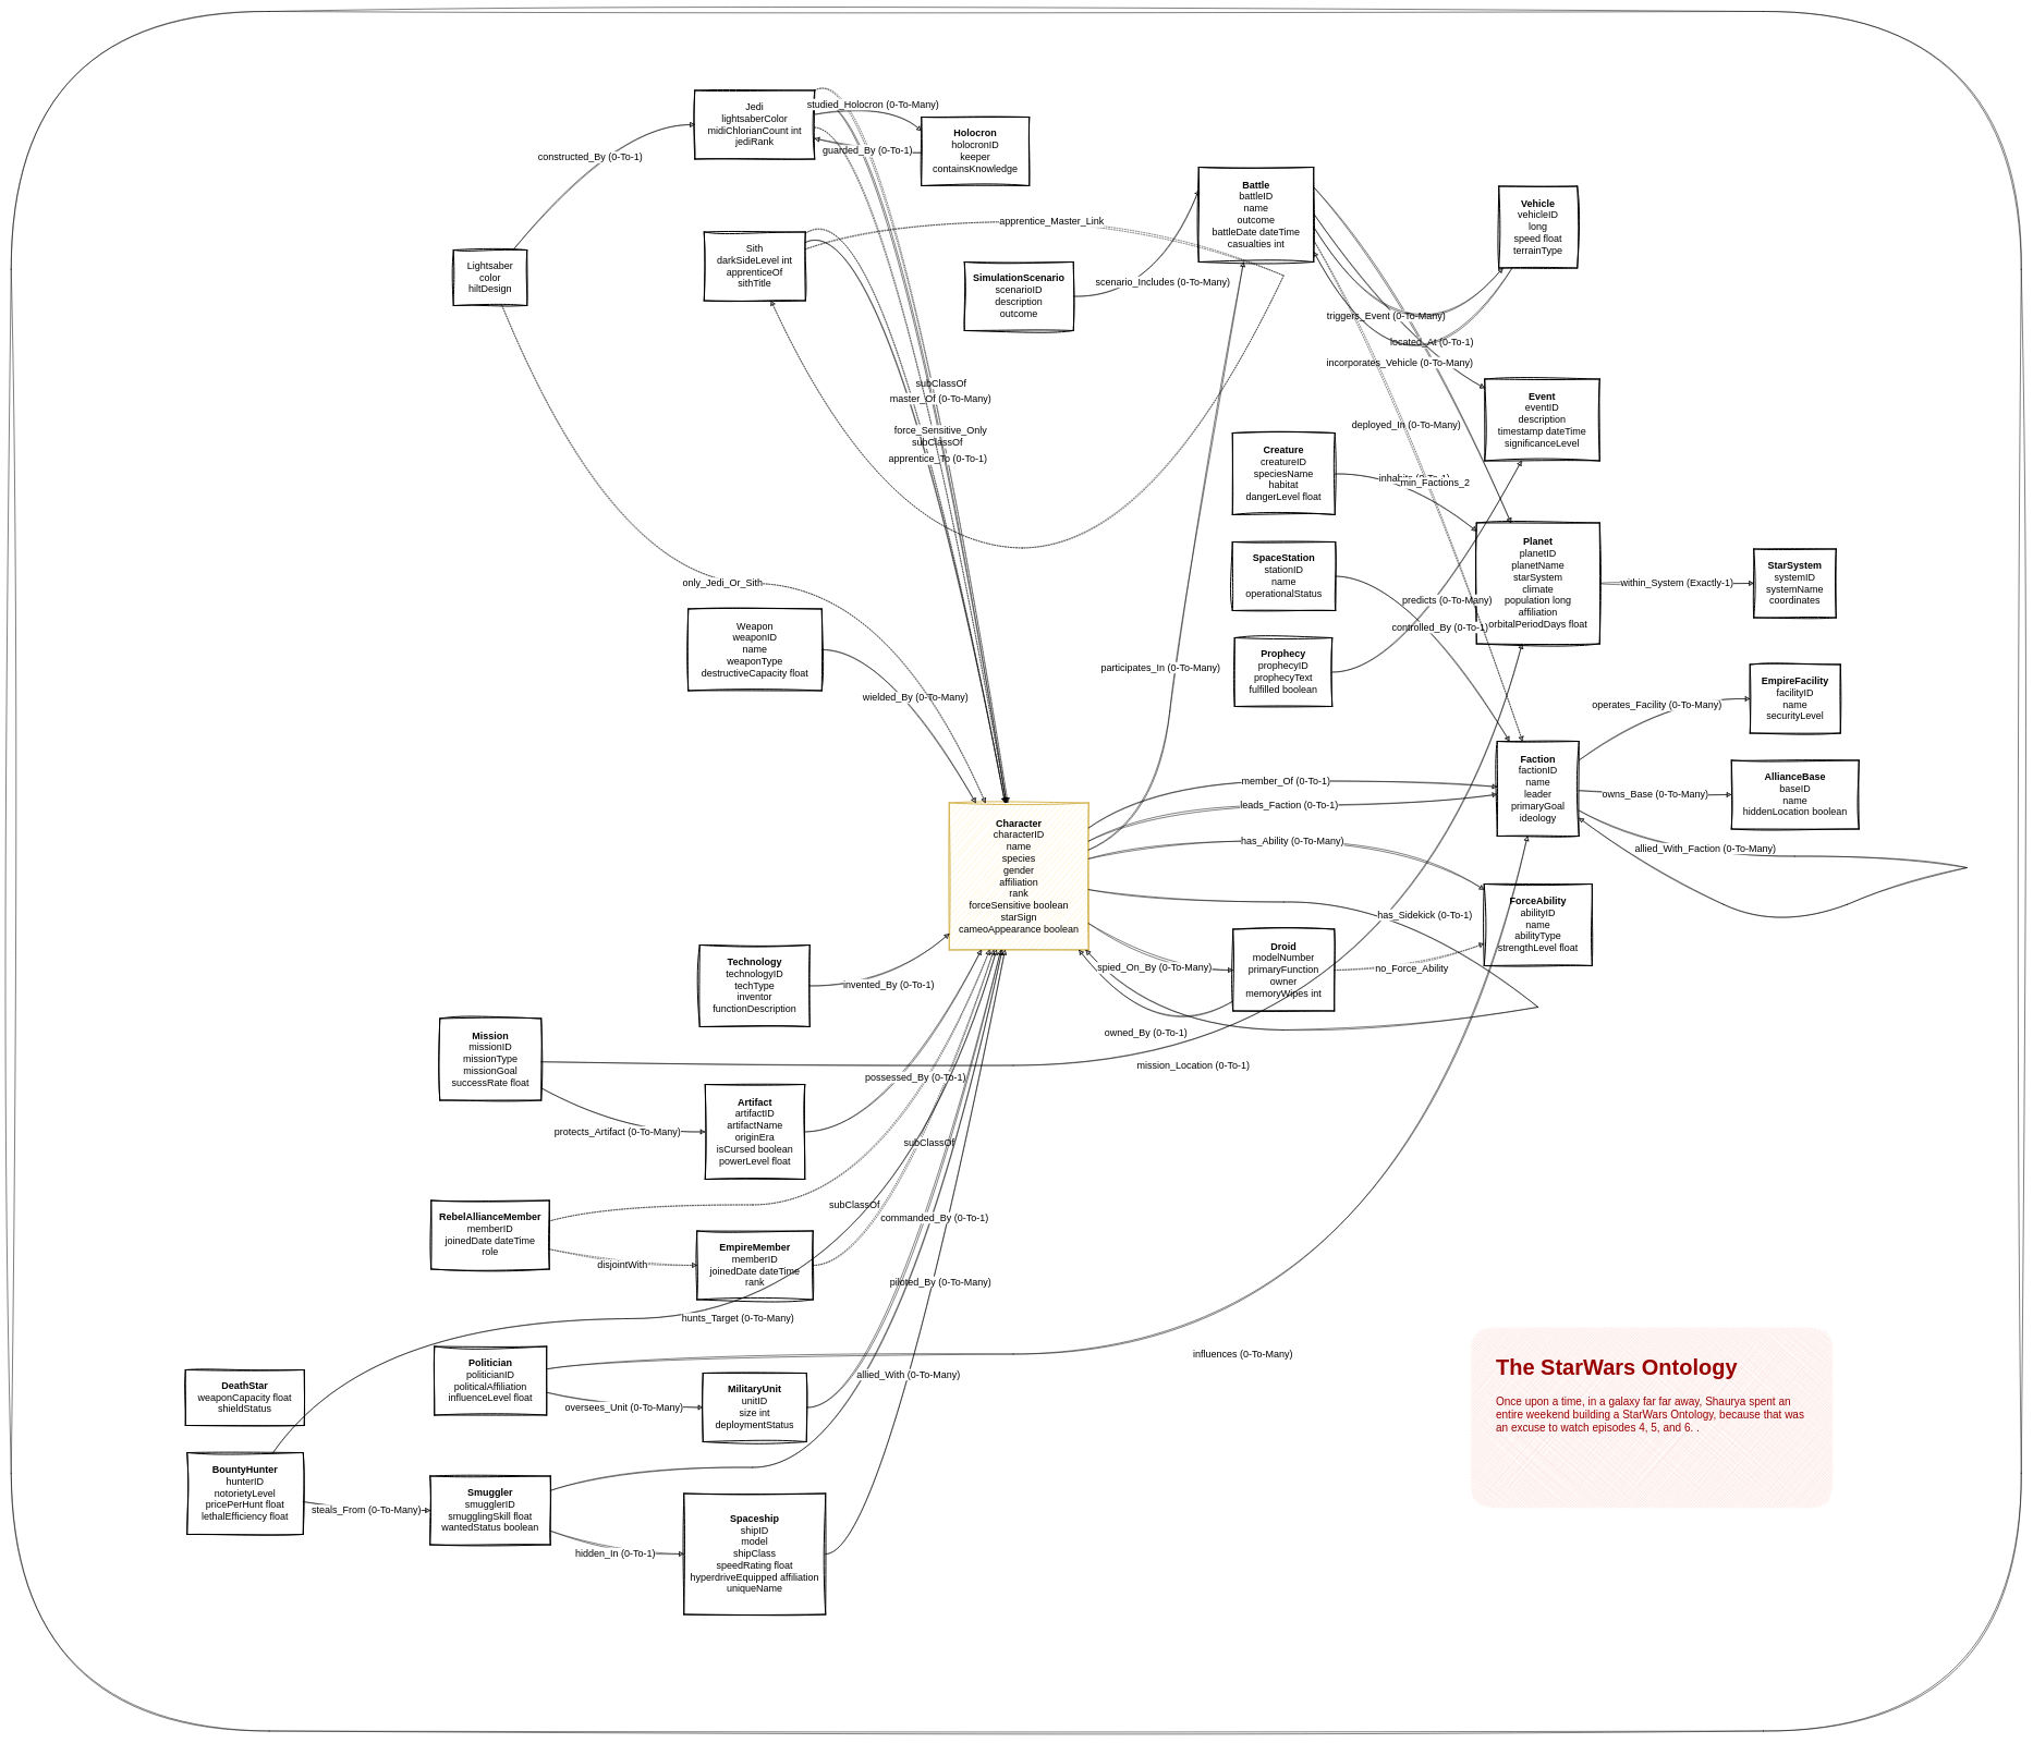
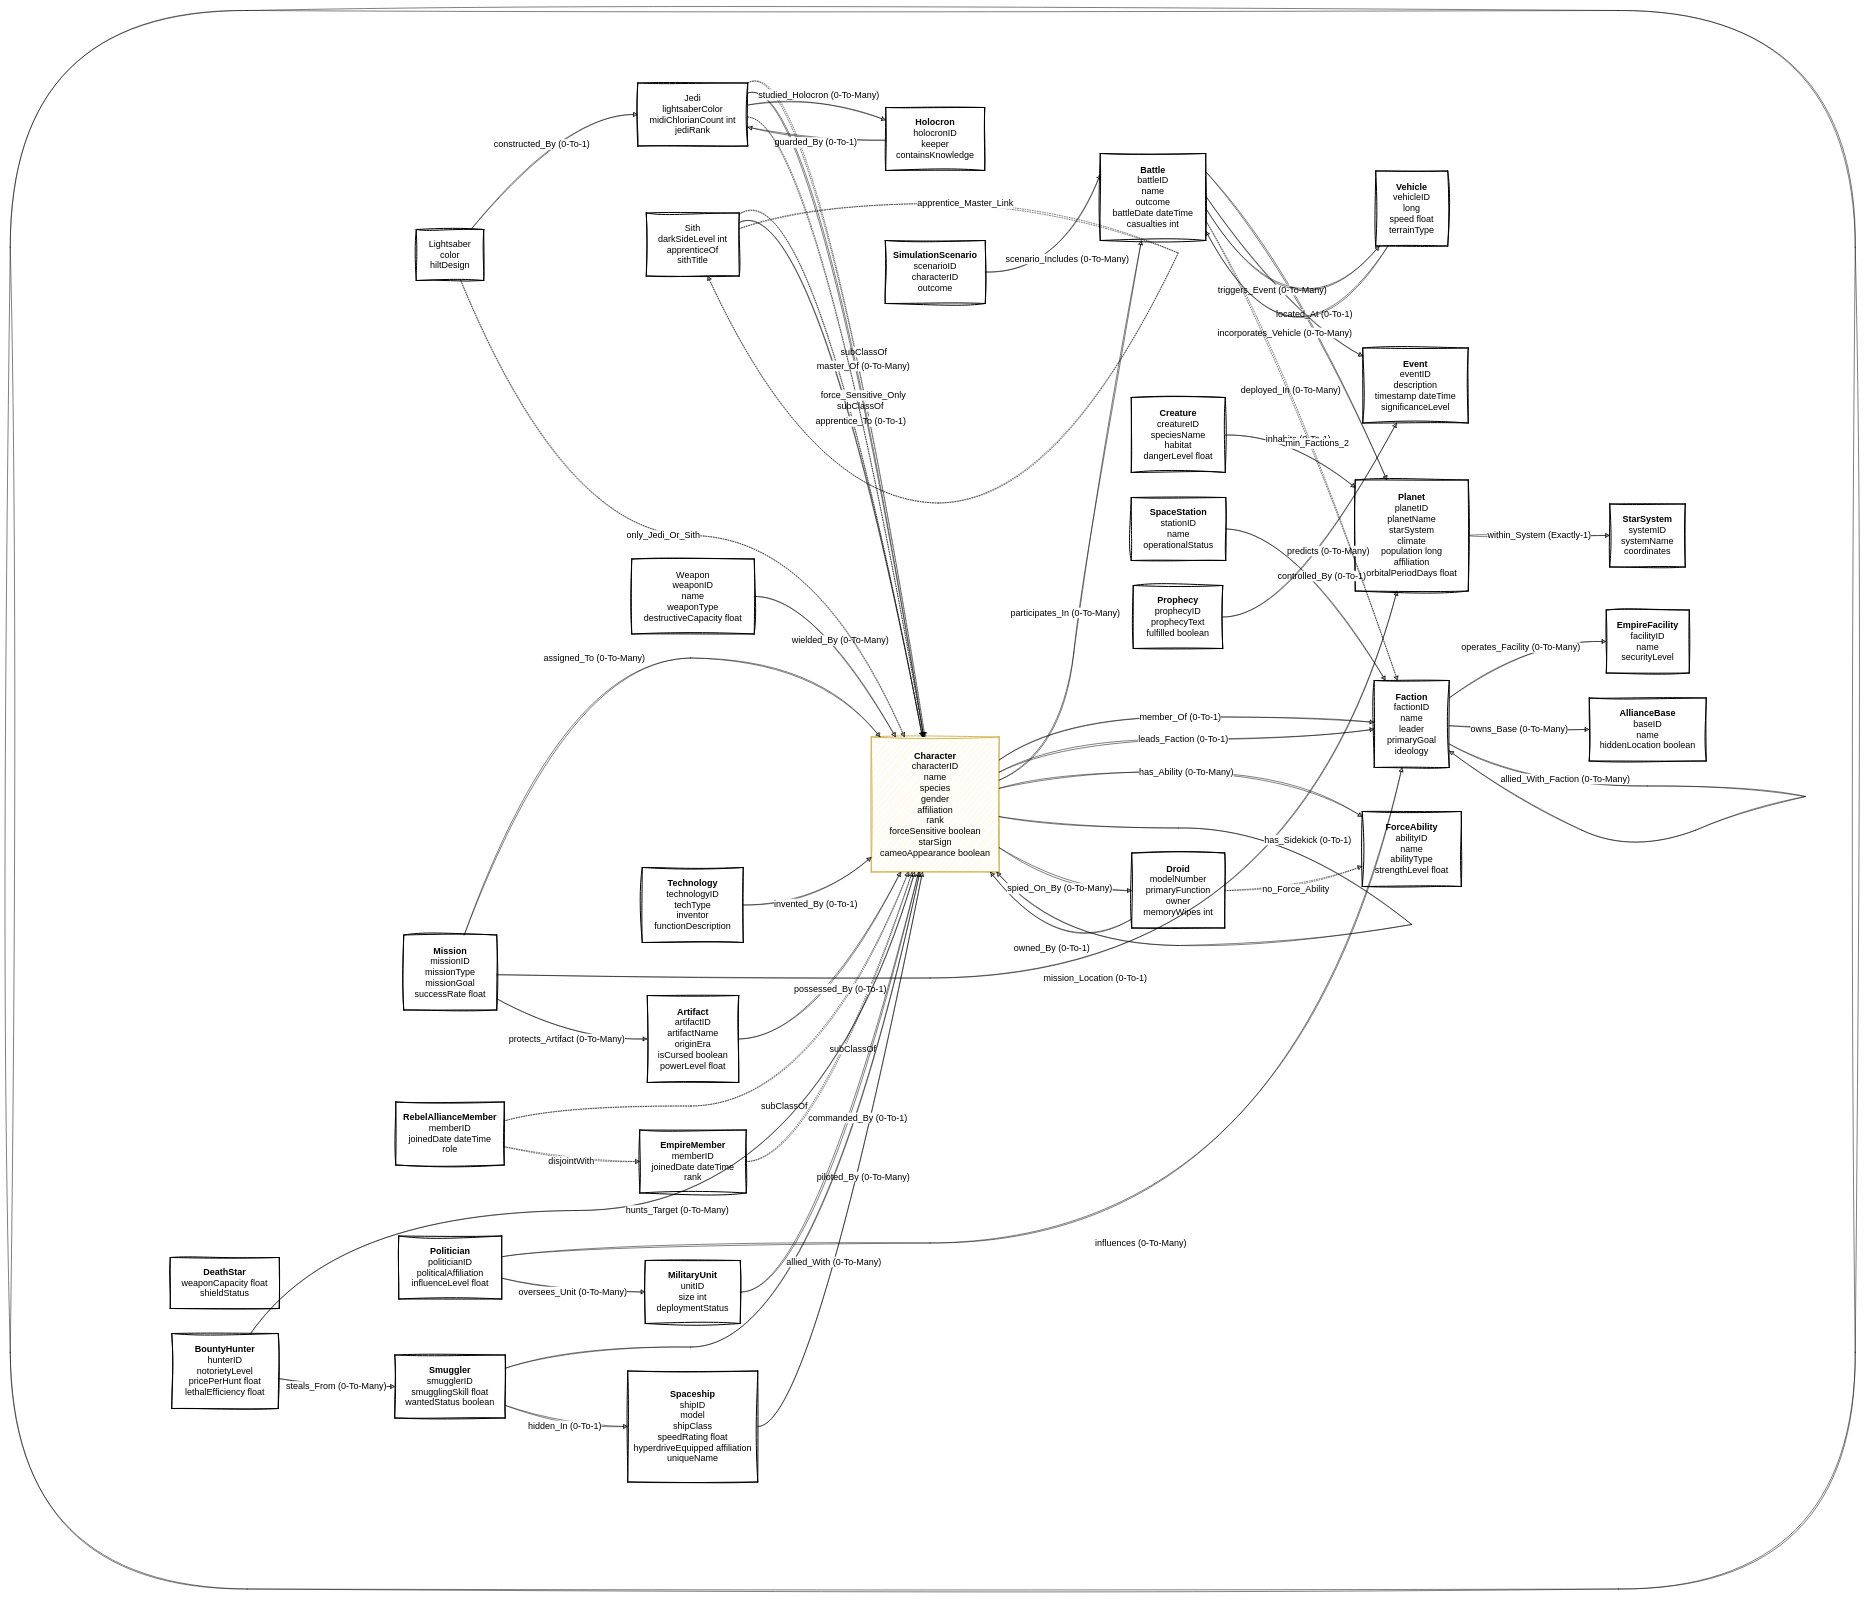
- <mxCell id="26" value="&lt;b&gt;Holocron&lt;/b&gt;&lt;br&gt;holocronID&lt;br&gt;keeper&lt;br&gt;containsKnowledge" style="whiteSpace=wrap;strokeWidth=2;comic=0;arcSize=12;fontSize=18;html=1;sketch=1;curveFitting=1;jiggle=2;" parent="1" vertex="1"><mxGeometry x="1691" y="214" width="198" height="126" as="geometry" /></mxCell>
+ <mxCell id="26" value="&lt;b&gt;Holocron&lt;/b&gt;&lt;br&gt;holocronID&lt;br&gt;keeper&lt;br&gt;containsKnowledge" style="whiteSpace=wrap;strokeWidth=2;comic=0;arcSize=12;fontSize=18;html=1;sketch=1;curveFitting=1;jiggle=2;" parent="1" vertex="1"><mxGeometry x="1771" y="214" width="198" height="126" as="geometry" /></mxCell>
- <mxCell id="33" value="&lt;b&gt;SimulationScenario&lt;br&gt;&lt;/b&gt;scenarioID&lt;br&gt;description&lt;br&gt;outcome" style="whiteSpace=wrap;strokeWidth=2;comic=0;arcSize=12;fontSize=18;html=1;sketch=1;curveFitting=1;jiggle=2;" parent="1" vertex="1"><mxGeometry x="1770" y="480" width="200" height="126" as="geometry" /></mxCell>
+ <mxCell id="33" value="&lt;b&gt;SimulationScenario&lt;br&gt;&lt;/b&gt;scenarioID&lt;br&gt;characterID&lt;br&gt;outcome" style="whiteSpace=wrap;strokeWidth=2;comic=0;arcSize=12;fontSize=18;html=1;sketch=1;curveFitting=1;jiggle=2;" parent="1" vertex="1"><mxGeometry x="1770" y="480" width="200" height="126" as="geometry" /></mxCell>
+ <mxCell id="59" value="assigned_To (0-To-Many)" style="curved=1;startArrow=none;endArrow=block;exitX=0.65;exitY=0;entryX=0.07;entryY=0;rounded=0;comic=0;arcSize=12;fontSize=18;html=1;sketch=1;curveFitting=1;jiggle=2;" parent="1" source="18" target="4" edge="1"><mxGeometry relative="1" as="geometry"><Array as="points"><mxPoint x="1133" y="1315" /><mxPoint x="1629" y="1315" /></Array></mxGeometry></mxCell>
- <mxCell id="3" value="&lt;h1 style=&quot;margin-top: 0px;&quot;&gt;The StarWars Ontology&lt;/h1&gt;&lt;p&gt;Once upon a time, in a galaxy far far away, Shaurya spent an entire weekend building a StarWars Ontology, because that was an excuse to watch episodes 4, 5, and 6. .&lt;/p&gt;" style="text;html=1;whiteSpace=wrap;overflow=hidden;rounded=1;fontFamily=Helvetica;fontSize=20;fillColor=#fad9d5;strokeColor=none;fillStyle=cross-hatch;gradientColor=none;fontColor=#990000;spacing=44;align=left;spacingLeft=2;movable=0;resizable=0;rotatable=0;deletable=0;editable=0;locked=1;connectable=0;comic=0;arcSize=12;sketch=1;curveFitting=1;jiggle=2;" parent="1" vertex="1"><mxGeometry x="2700" y="2437" width="663" height="330" as="geometry" /></mxCell>
